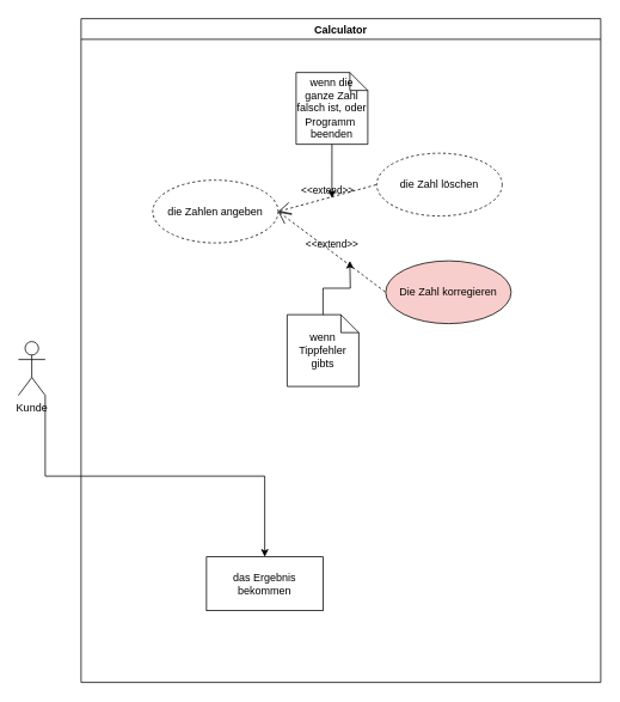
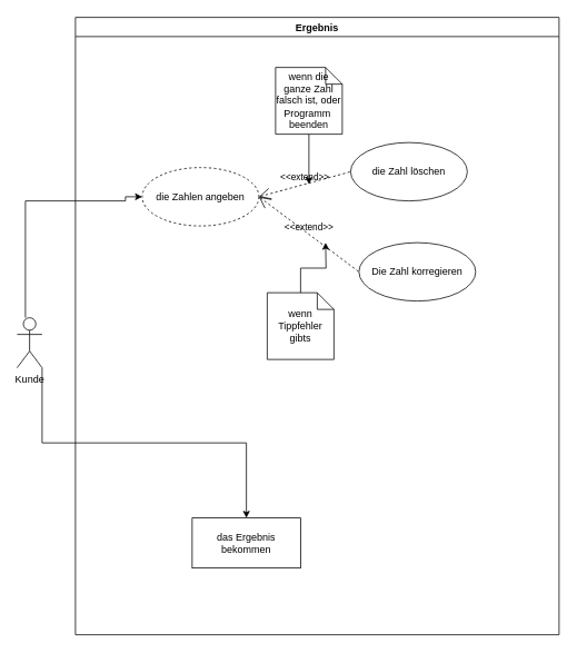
- <mxCell id="5" value="Calculator" style="swimlane;" vertex="1" parent="1"><mxGeometry x="90" y="20" width="580" height="740" as="geometry" /></mxCell>
+ <mxCell id="5" value="Ergebnis" style="swimlane;" vertex="1" parent="1"><mxGeometry x="90" y="20" width="580" height="740" as="geometry" /></mxCell>
- <mxCell id="7" value="die Zahl löschen" style="ellipse;whiteSpace=wrap;html=1;dashed=1;" vertex="1" parent="5"><mxGeometry x="330" y="150" width="140" height="70" as="geometry" /></mxCell>
+ <mxCell id="7" value="die Zahl löschen" style="ellipse;whiteSpace=wrap;html=1;" vertex="1" parent="5"><mxGeometry x="330" y="150" width="140" height="70" as="geometry" /></mxCell>
+ <mxCell id="2" style="edgeStyle=orthogonalEdgeStyle;rounded=0;orthogonalLoop=1;jettySize=auto;html=1;entryX=0;entryY=0.5;entryDx=0;entryDy=0;" edge="1" parent="1" source="4" target="6"><mxGeometry relative="1" as="geometry"><Array as="points"><mxPoint x="30" y="240" /><mxPoint x="150" y="240" /><mxPoint x="150" y="235" /></Array></mxGeometry></mxCell>
- <mxCell id="8" value="Die Zahl korregieren" style="ellipse;whiteSpace=wrap;html=1;fillColor=#f8cecc;" vertex="1" parent="5"><mxGeometry x="340" y="270" width="140" height="70" as="geometry" /></mxCell>
+ <mxCell id="8" value="Die Zahl korregieren" style="ellipse;whiteSpace=wrap;html=1;" vertex="1" parent="5"><mxGeometry x="340" y="270" width="140" height="70" as="geometry" /></mxCell>
